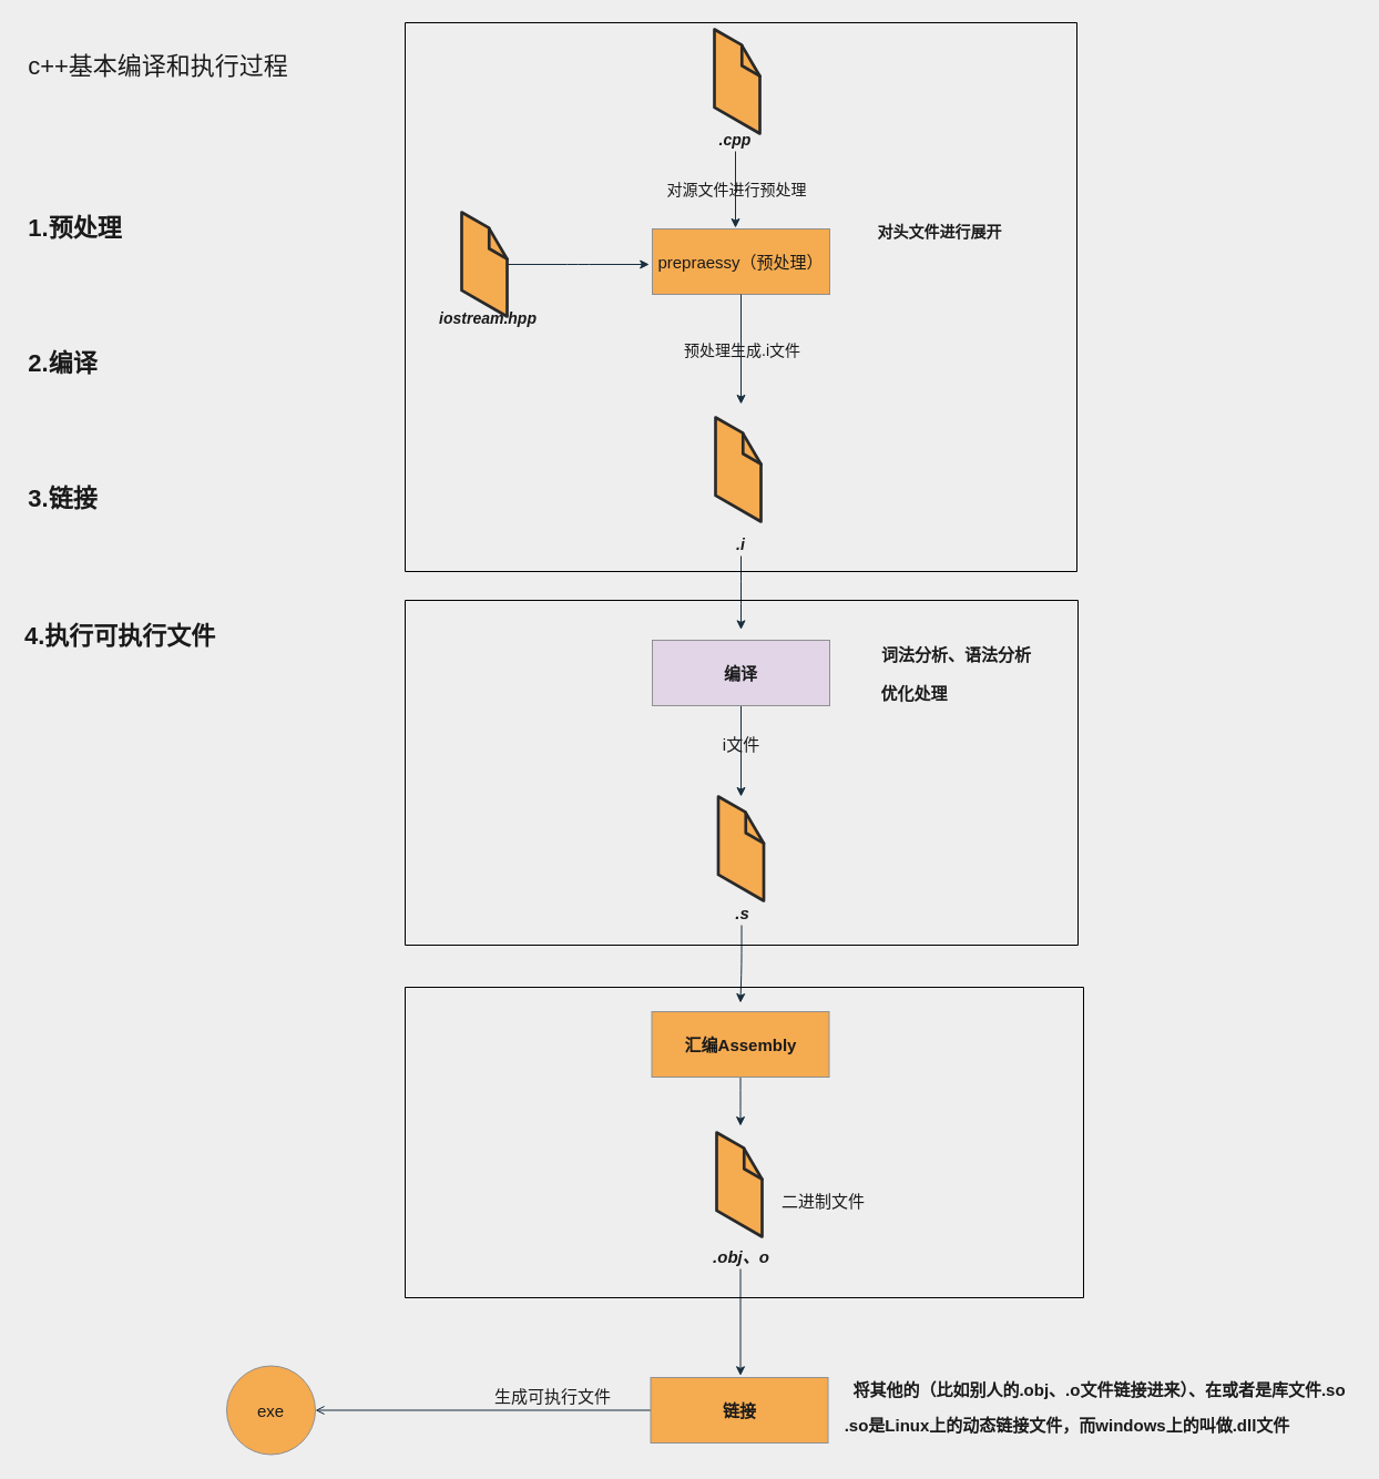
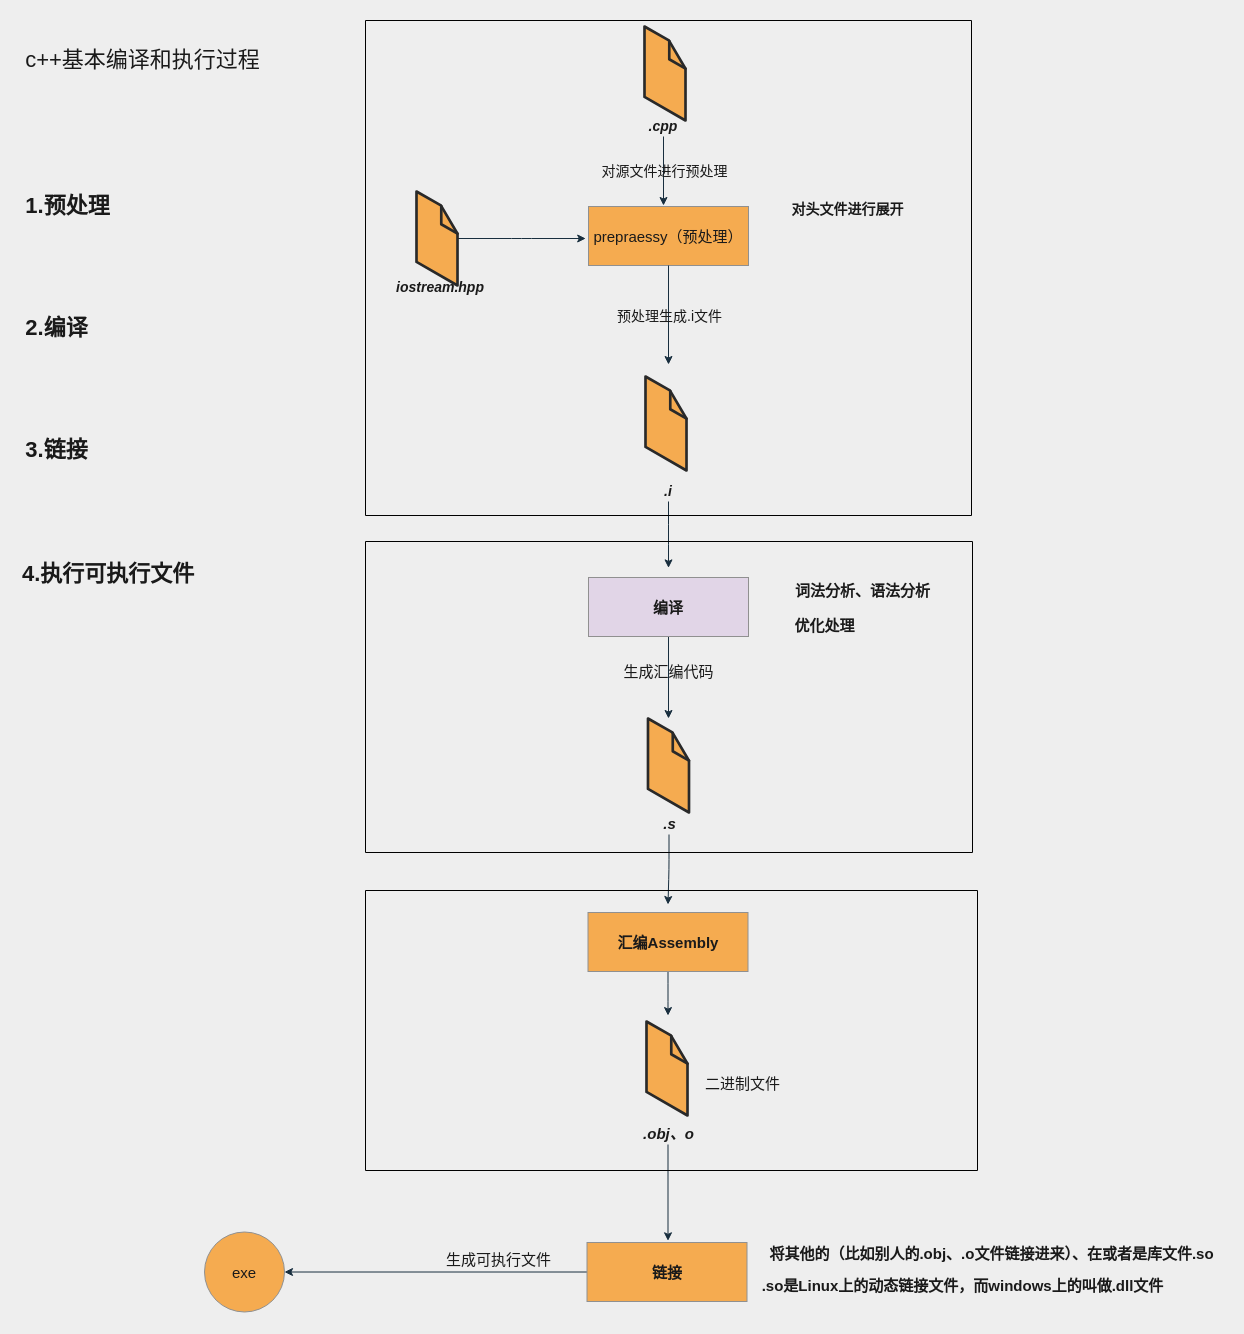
- <mxCell id="28" value="i文件" style="text;html=1;align=center;verticalAlign=middle;resizable=0;points=[];autosize=1;strokeColor=none;fillColor=none;fontSize=15;fontColor=#1A1A1A;" parent="1" vertex="1"><mxGeometry x="617.5" y="660" width="100" height="22" as="geometry" /></mxCell>
+ <mxCell id="28" value="生成汇编代码" style="text;html=1;align=center;verticalAlign=middle;resizable=0;points=[];autosize=1;strokeColor=none;fillColor=none;fontSize=15;fontColor=#1A1A1A;" parent="1" vertex="1"><mxGeometry x="617.5" y="660" width="100" height="22" as="geometry" /></mxCell>
- <mxCell id="35" style="edgeStyle=orthogonalEdgeStyle;curved=0;rounded=1;sketch=0;orthogonalLoop=1;jettySize=auto;html=1;fontSize=15;fontColor=#1A1A1A;strokeColor=#182E3E;endArrow=open;" parent="1" source="36" target="39" edge="1"><mxGeometry relative="1" as="geometry"><mxPoint x="389.778" y="1271.5" as="targetPoint" /></mxGeometry></mxCell>
+ <mxCell id="35" style="edgeStyle=orthogonalEdgeStyle;curved=0;rounded=1;sketch=0;orthogonalLoop=1;jettySize=auto;html=1;fontSize=15;fontColor=#1A1A1A;strokeColor=#182E3E;" parent="1" source="36" target="39" edge="1"><mxGeometry relative="1" as="geometry"><mxPoint x="389.778" y="1271.5" as="targetPoint" /></mxGeometry></mxCell>
